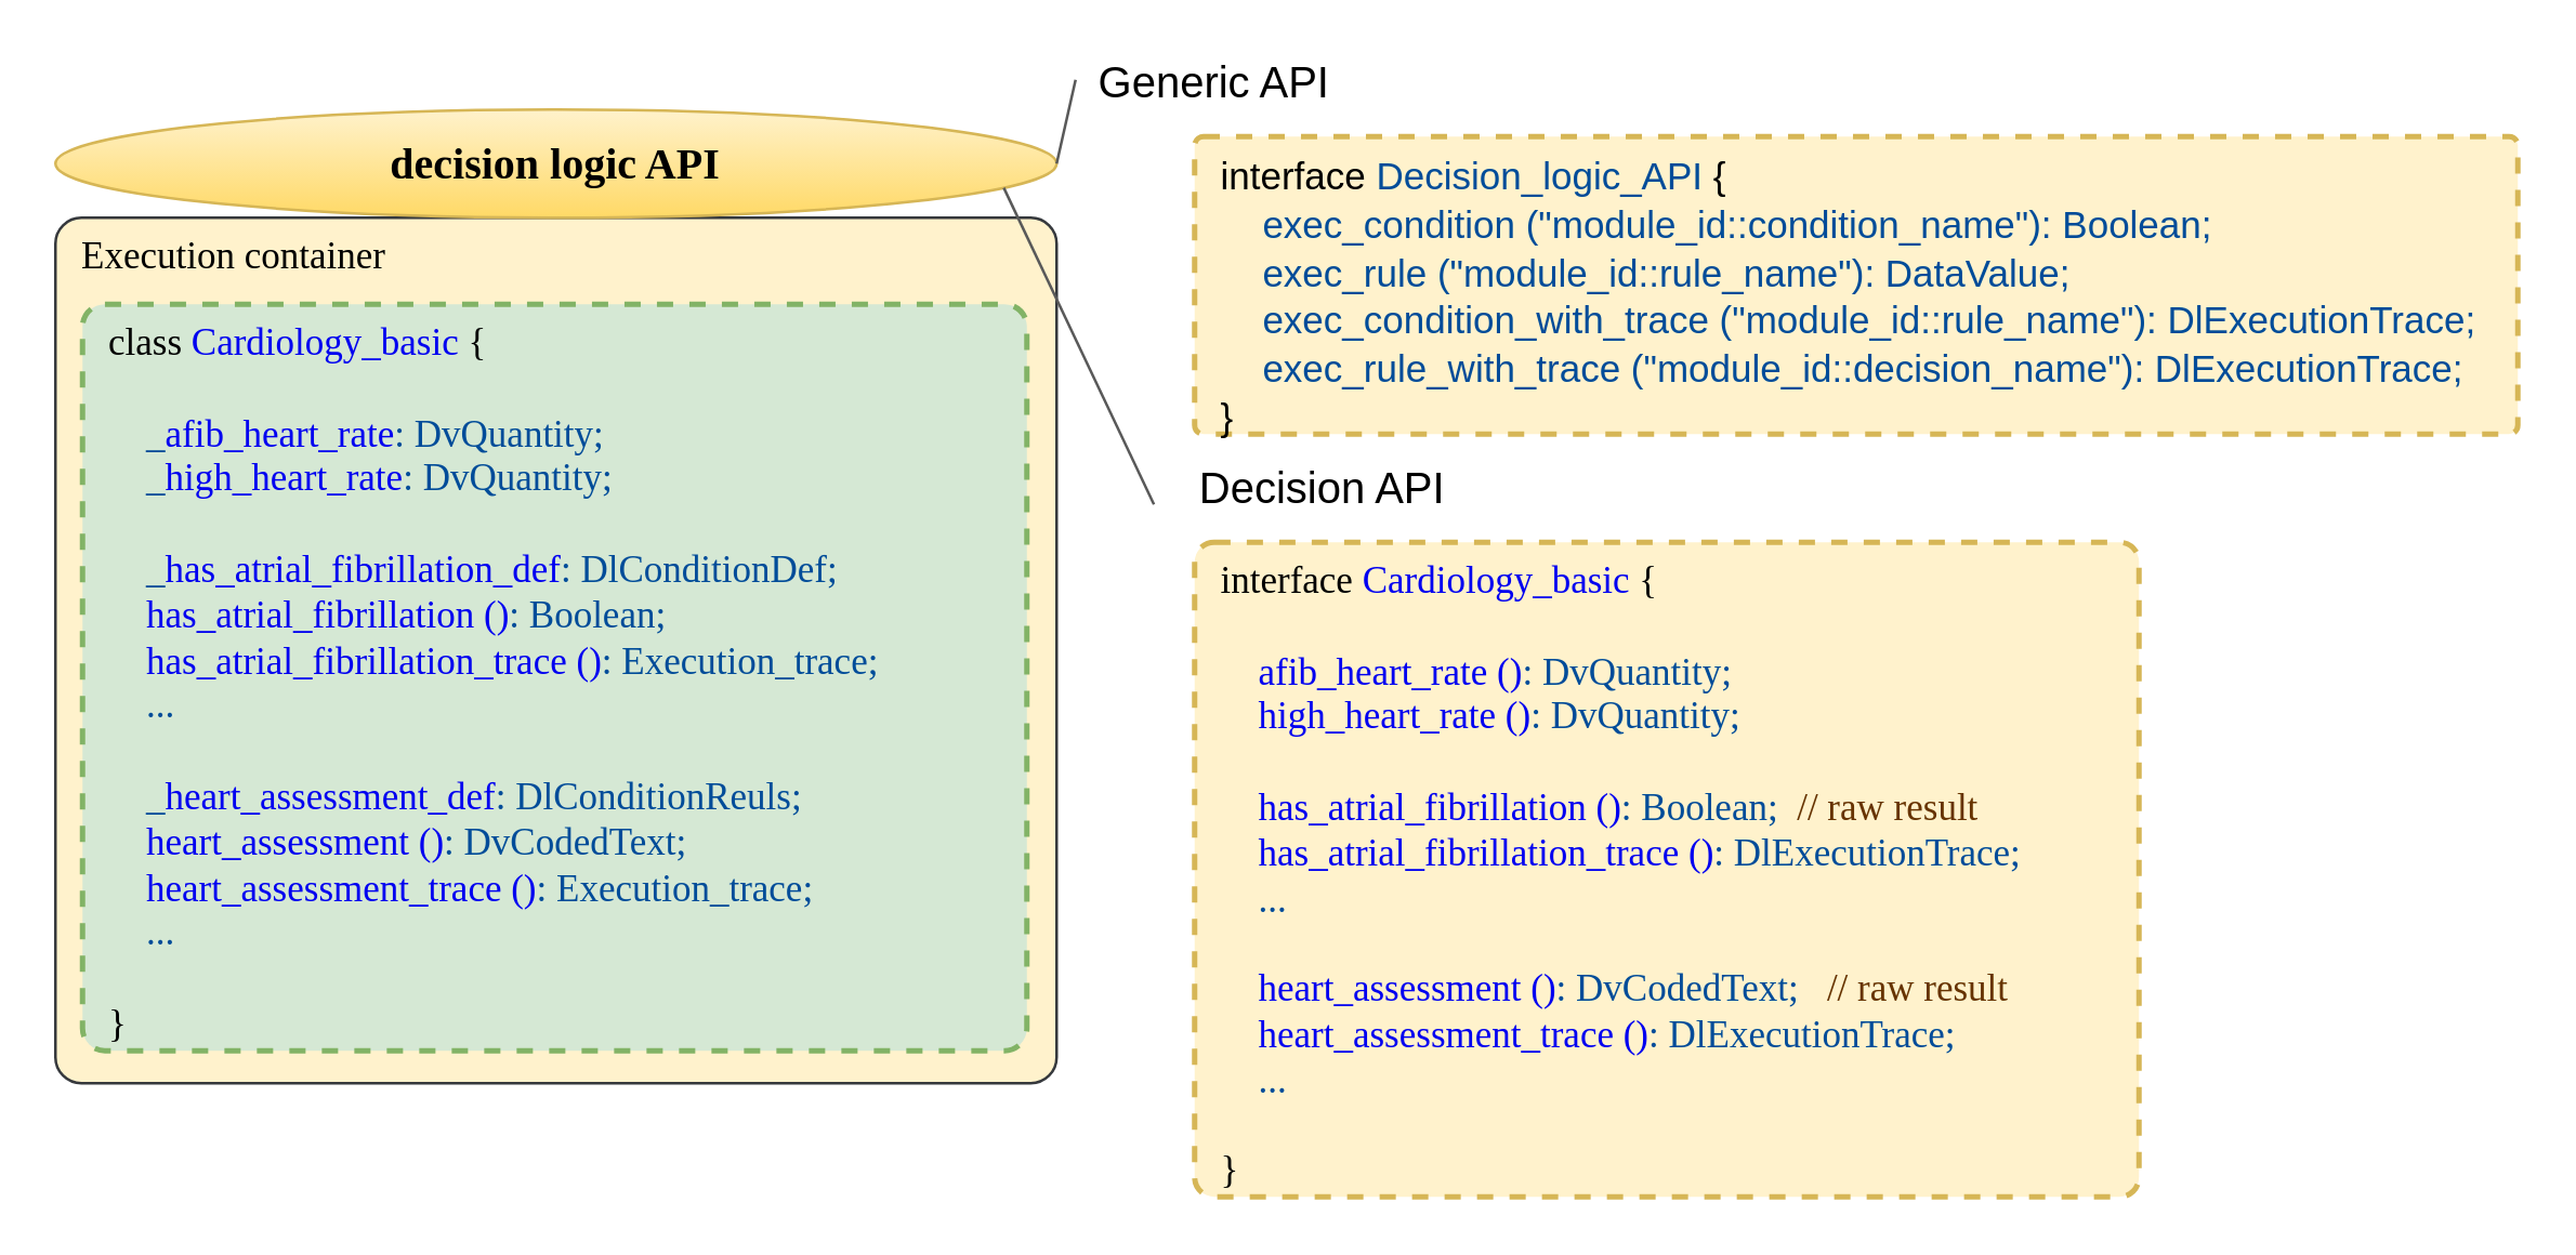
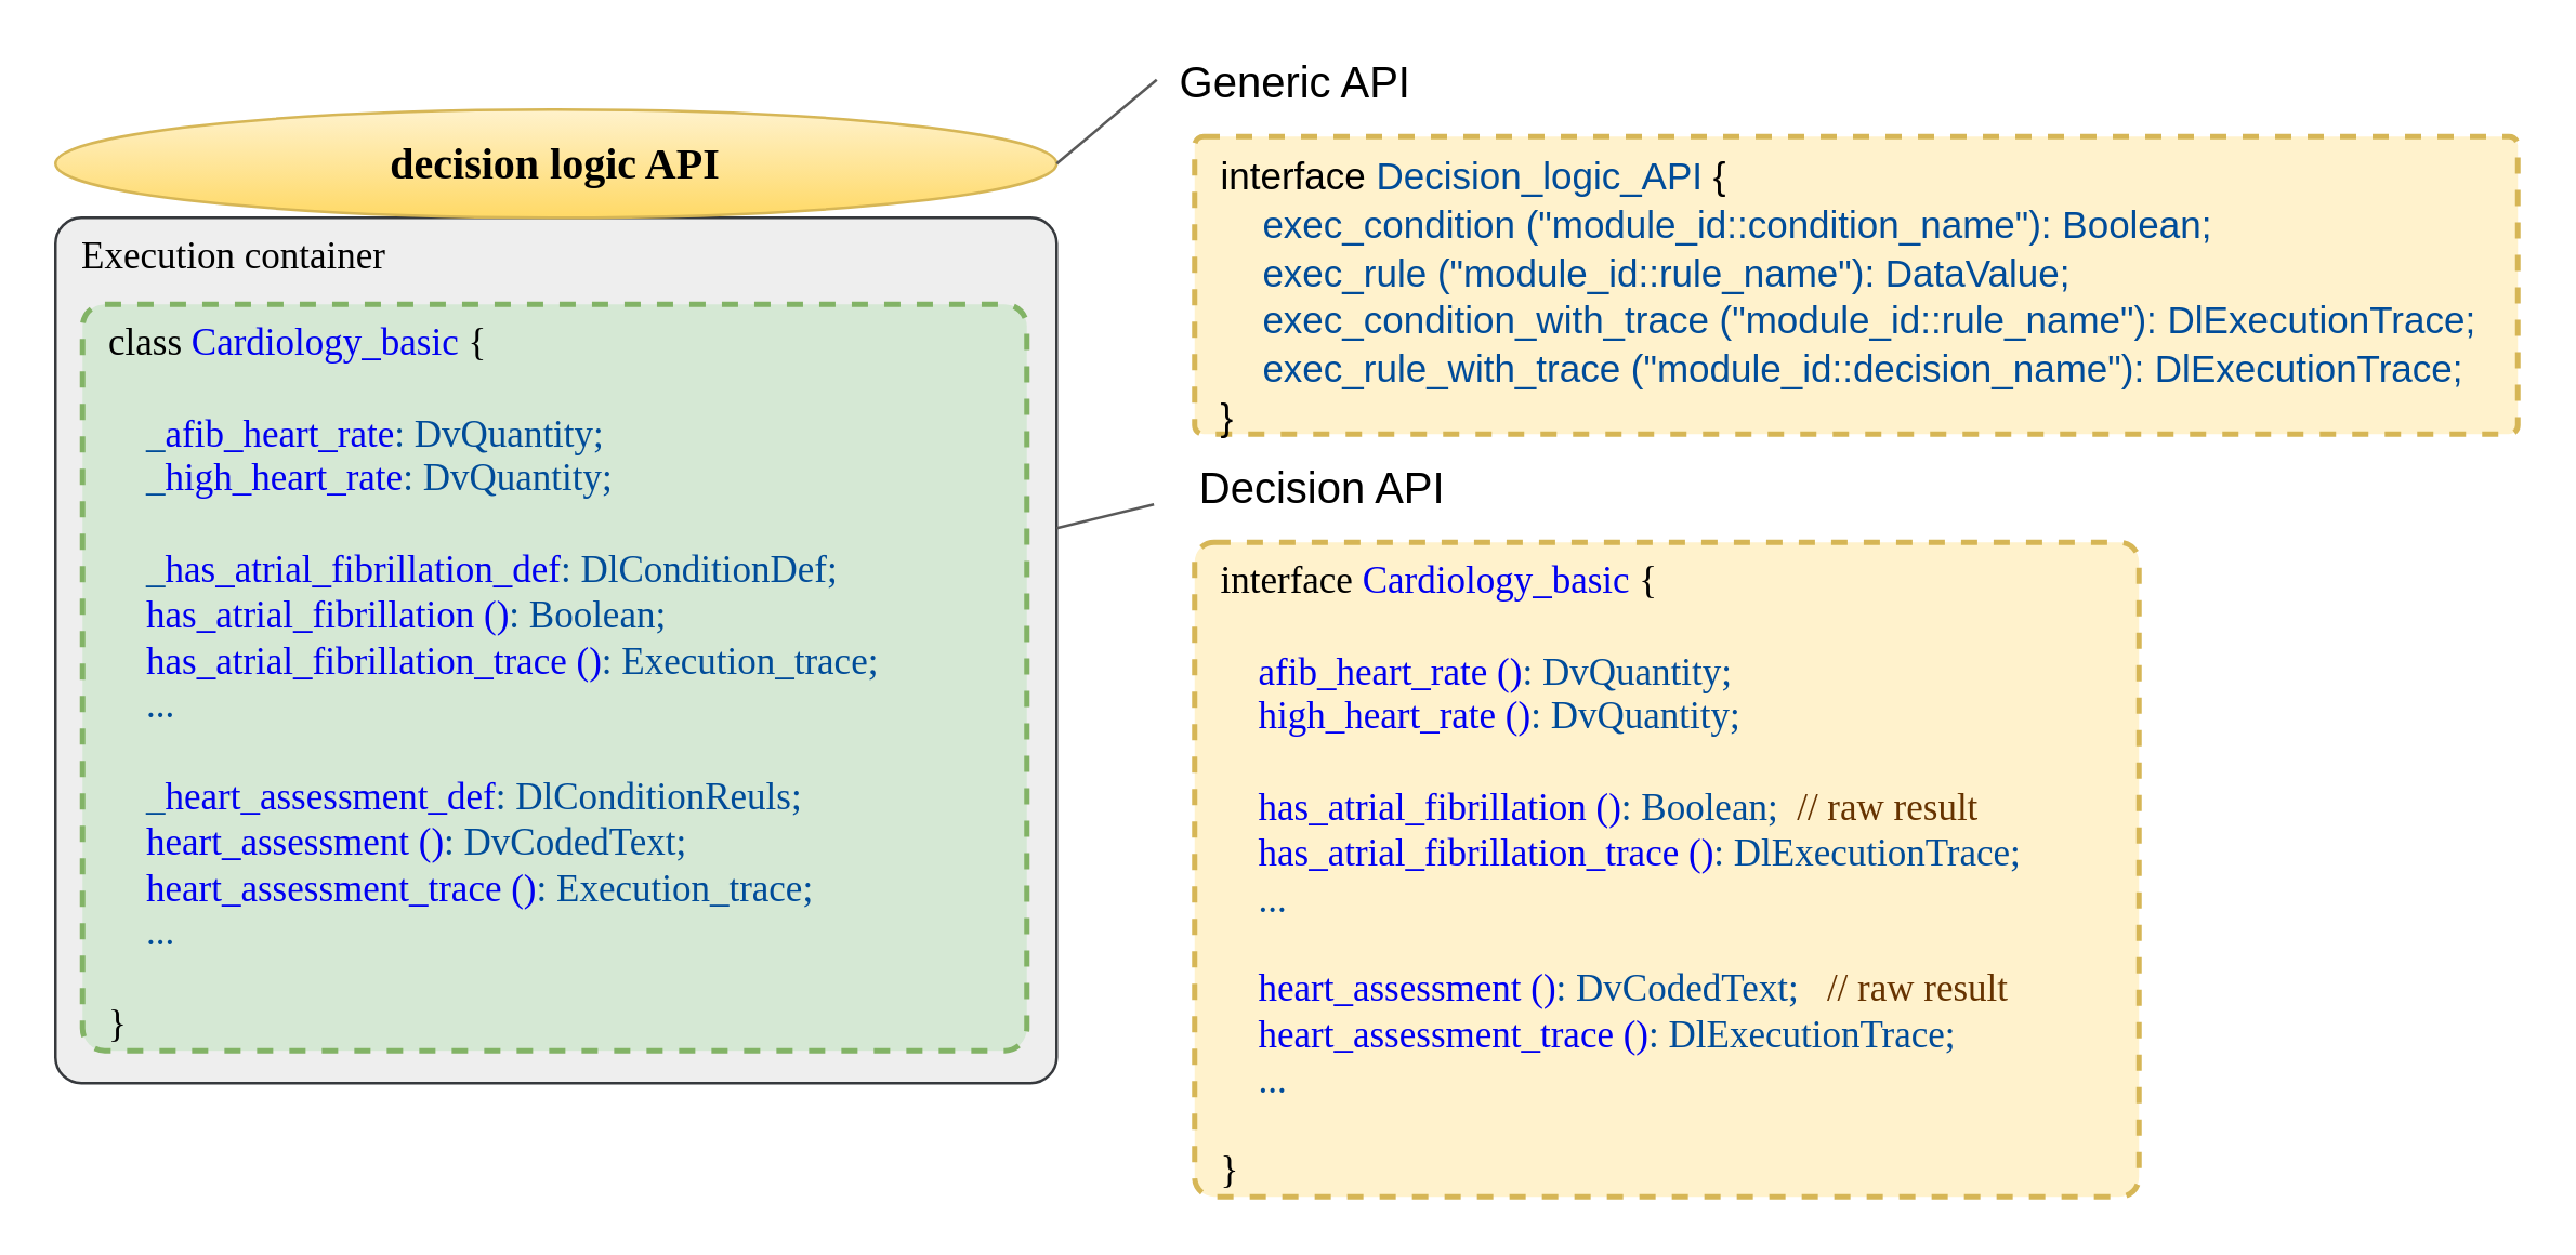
- <mxCell id="6" value="Generic API" style="text;html=1;align=center;verticalAlign=middle;resizable=0;points=[];autosize=1;fontSize=16;fontColor=#000000;" parent="1" vertex="1"><mxGeometry x="398" y="20" width="100" height="20" as="geometry" /></mxCell>
+ <mxCell id="6" value="Generic API" style="text;html=1;align=center;verticalAlign=middle;resizable=0;points=[];autosize=1;fontSize=16;fontColor=#000000;" parent="1" vertex="1"><mxGeometry x="428" y="20" width="100" height="20" as="geometry" /></mxCell>
- <mxCell id="2" value="&lt;div style=&quot;text-align: center; font-size: 14px;&quot;&gt;&lt;span style=&quot;font-size: 14px;&quot;&gt;Execution container&amp;nbsp; &amp;nbsp; &amp;nbsp; &amp;nbsp; &amp;nbsp;&lt;/span&gt;&lt;span style=&quot;font-size: 14px;&quot;&gt;&amp;nbsp; &amp;nbsp; &amp;nbsp; &amp;nbsp;&lt;/span&gt;&lt;br style=&quot;font-size: 14px;&quot;&gt;&lt;/div&gt;" style="rounded=1;whiteSpace=wrap;html=1;fontSize=14;arcSize=3;verticalAlign=top;fillColor=#fff2cc;strokeColor=#36393d;align=left;spacingLeft=8;fontFamily=Tahoma;" parent="1" vertex="1"><mxGeometry x="20" y="80" width="370" height="320" as="geometry" /></mxCell>
+ <mxCell id="2" value="&lt;div style=&quot;text-align: center; font-size: 14px;&quot;&gt;&lt;span style=&quot;font-size: 14px;&quot;&gt;Execution container&amp;nbsp; &amp;nbsp; &amp;nbsp; &amp;nbsp; &amp;nbsp;&lt;/span&gt;&lt;span style=&quot;font-size: 14px;&quot;&gt;&amp;nbsp; &amp;nbsp; &amp;nbsp; &amp;nbsp;&lt;/span&gt;&lt;br style=&quot;font-size: 14px;&quot;&gt;&lt;/div&gt;" style="rounded=1;whiteSpace=wrap;html=1;fontSize=14;arcSize=3;verticalAlign=top;fillColor=#eeeeee;strokeColor=#36393d;align=left;spacingLeft=8;fontFamily=Tahoma;" parent="1" vertex="1"><mxGeometry x="20" y="80" width="370" height="320" as="geometry" /></mxCell>
- <mxCell id="7" style="rounded=0;orthogonalLoop=1;jettySize=auto;html=1;entryX=1;entryY=0.75;entryDx=0;entryDy=0;startArrow=none;startFill=0;strokeColor=#595959;strokeWidth=1;fontSize=14;fontColor=#000000;endArrow=none;endFill=0;exitX=-0.017;exitY=0.8;exitDx=0;exitDy=0;exitPerimeter=0;" parent="1" source="8" target="3" edge="1"><mxGeometry relative="1" as="geometry" /></mxCell>
+ <mxCell id="7" style="rounded=0;orthogonalLoop=1;jettySize=auto;html=1;startArrow=none;startFill=0;strokeColor=#595959;strokeWidth=1;fontSize=14;fontColor=#000000;endArrow=none;endFill=0;exitX=-0.017;exitY=0.8;exitDx=0;exitDy=0;exitPerimeter=0;" parent="1" source="8" target="2" edge="1"><mxGeometry relative="1" as="geometry" /></mxCell>
